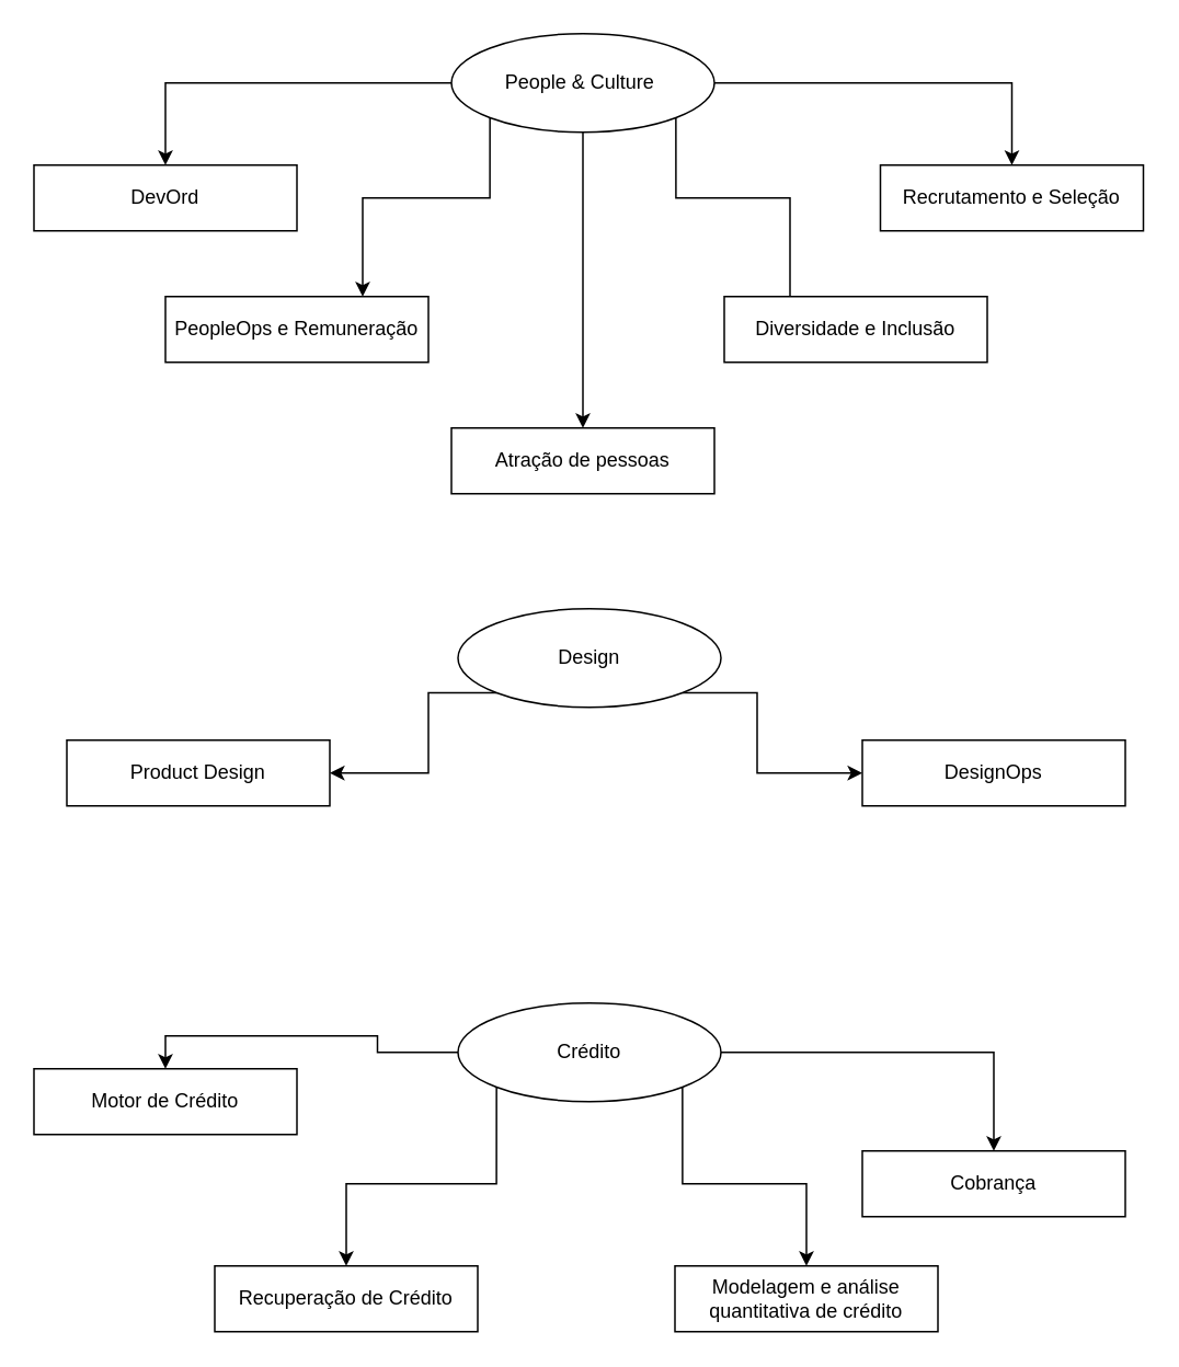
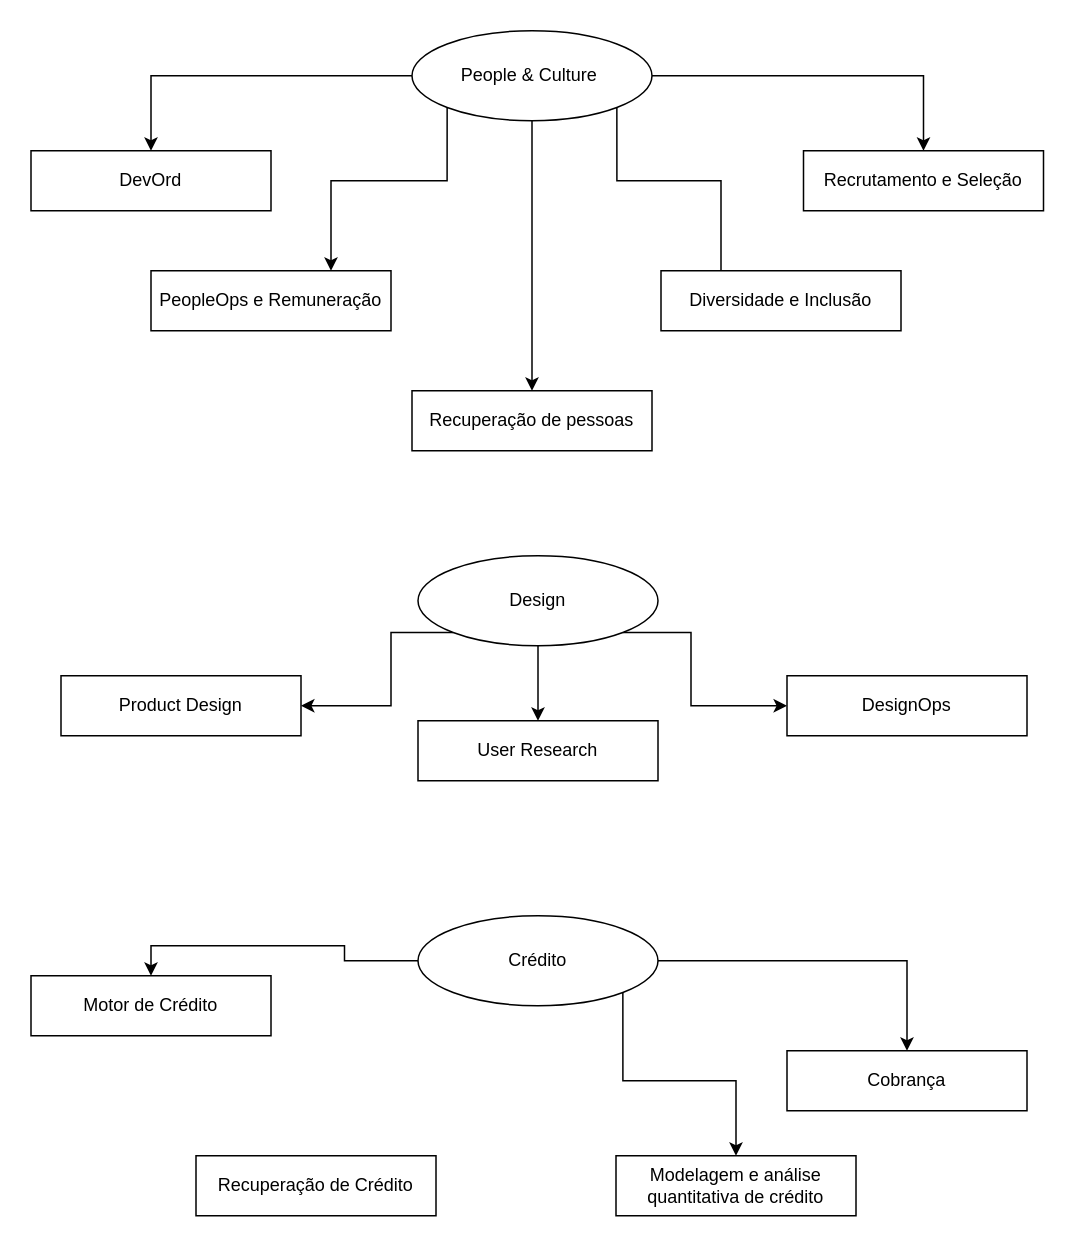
- <mxCell id="12" value="Atração de pessoas" style="rounded=0;whiteSpace=wrap;html=1;" vertex="1" parent="1"><mxGeometry x="274" y="260" width="160" height="40" as="geometry" /></mxCell>
+ <mxCell id="12" value="Recuperação de pessoas" style="rounded=0;whiteSpace=wrap;html=1;" vertex="1" parent="1"><mxGeometry x="274" y="260" width="160" height="40" as="geometry" /></mxCell>
+ <mxCell id="13" style="edgeStyle=orthogonalEdgeStyle;rounded=0;orthogonalLoop=1;jettySize=auto;html=1;exitX=0.5;exitY=1;exitDx=0;exitDy=0;entryX=0.5;entryY=0;entryDx=0;entryDy=0;" edge="1" parent="1" source="16" target="19"><mxGeometry relative="1" as="geometry" /></mxCell>
+ <mxCell id="19" value="User Research" style="rounded=0;whiteSpace=wrap;html=1;" vertex="1" parent="1"><mxGeometry x="278" y="480" width="160" height="40" as="geometry" /></mxCell>
- <mxCell id="22" style="edgeStyle=orthogonalEdgeStyle;rounded=0;orthogonalLoop=1;jettySize=auto;html=1;exitX=0;exitY=1;exitDx=0;exitDy=0;" edge="1" parent="1" source="24" target="26"><mxGeometry relative="1" as="geometry" /></mxCell>
